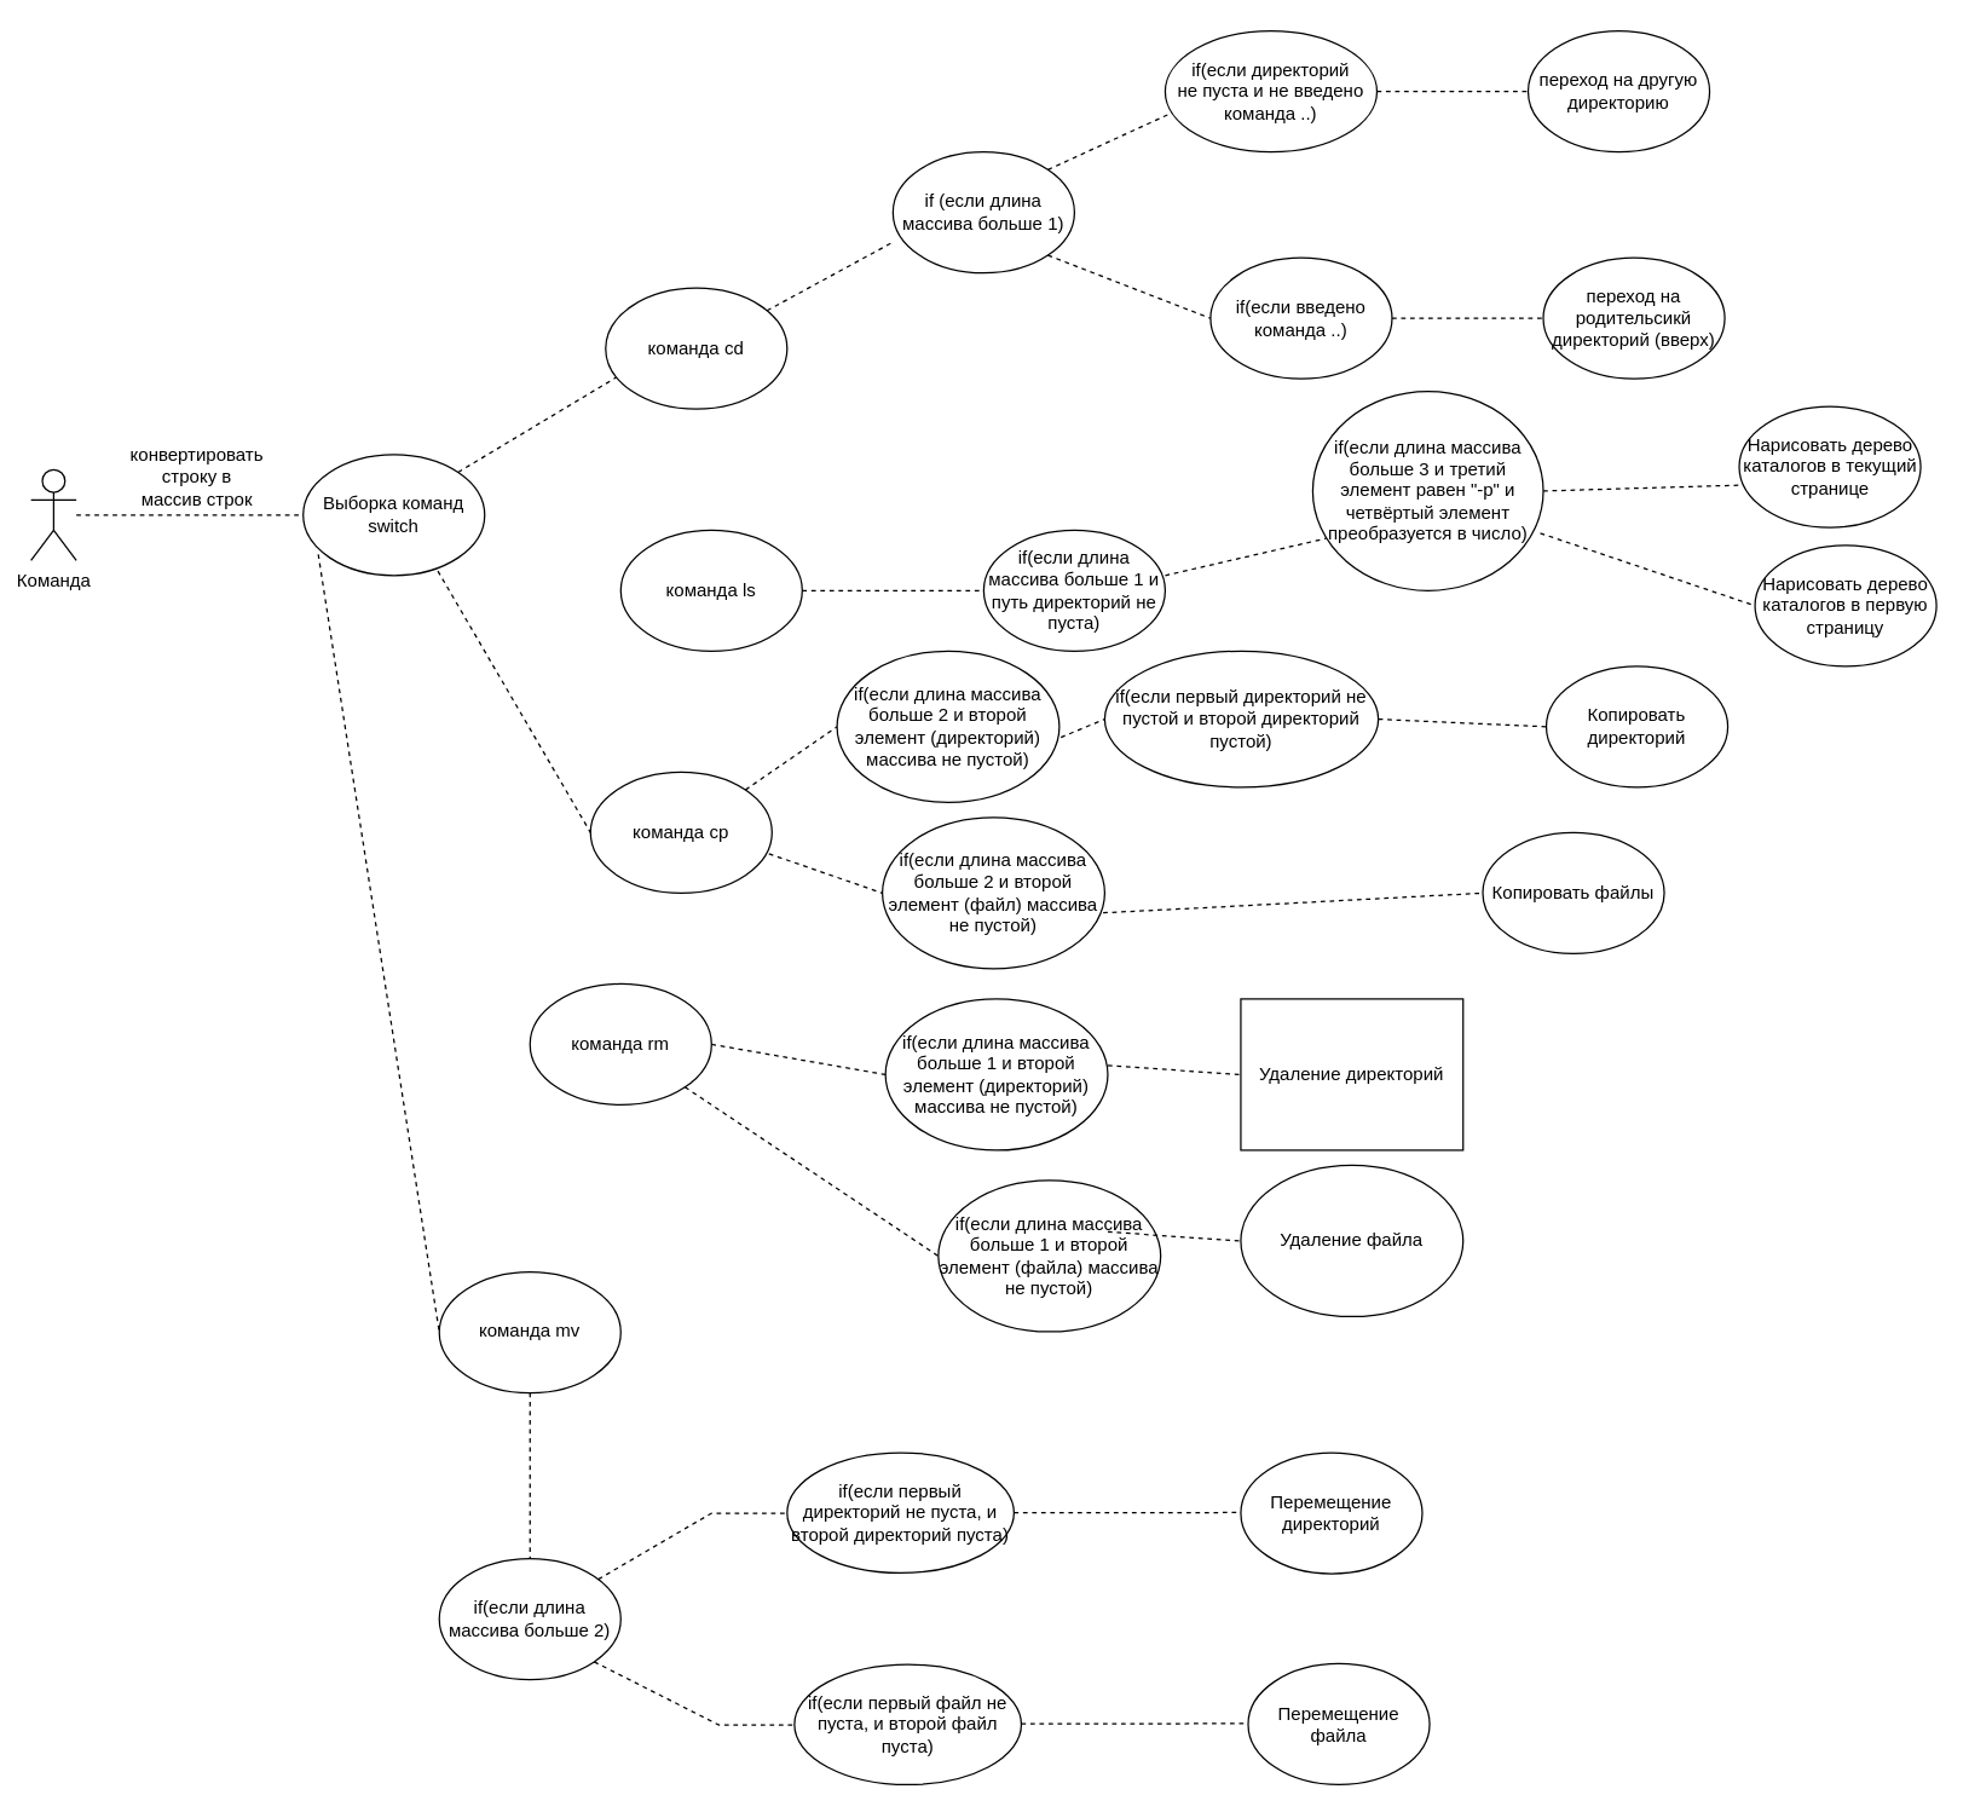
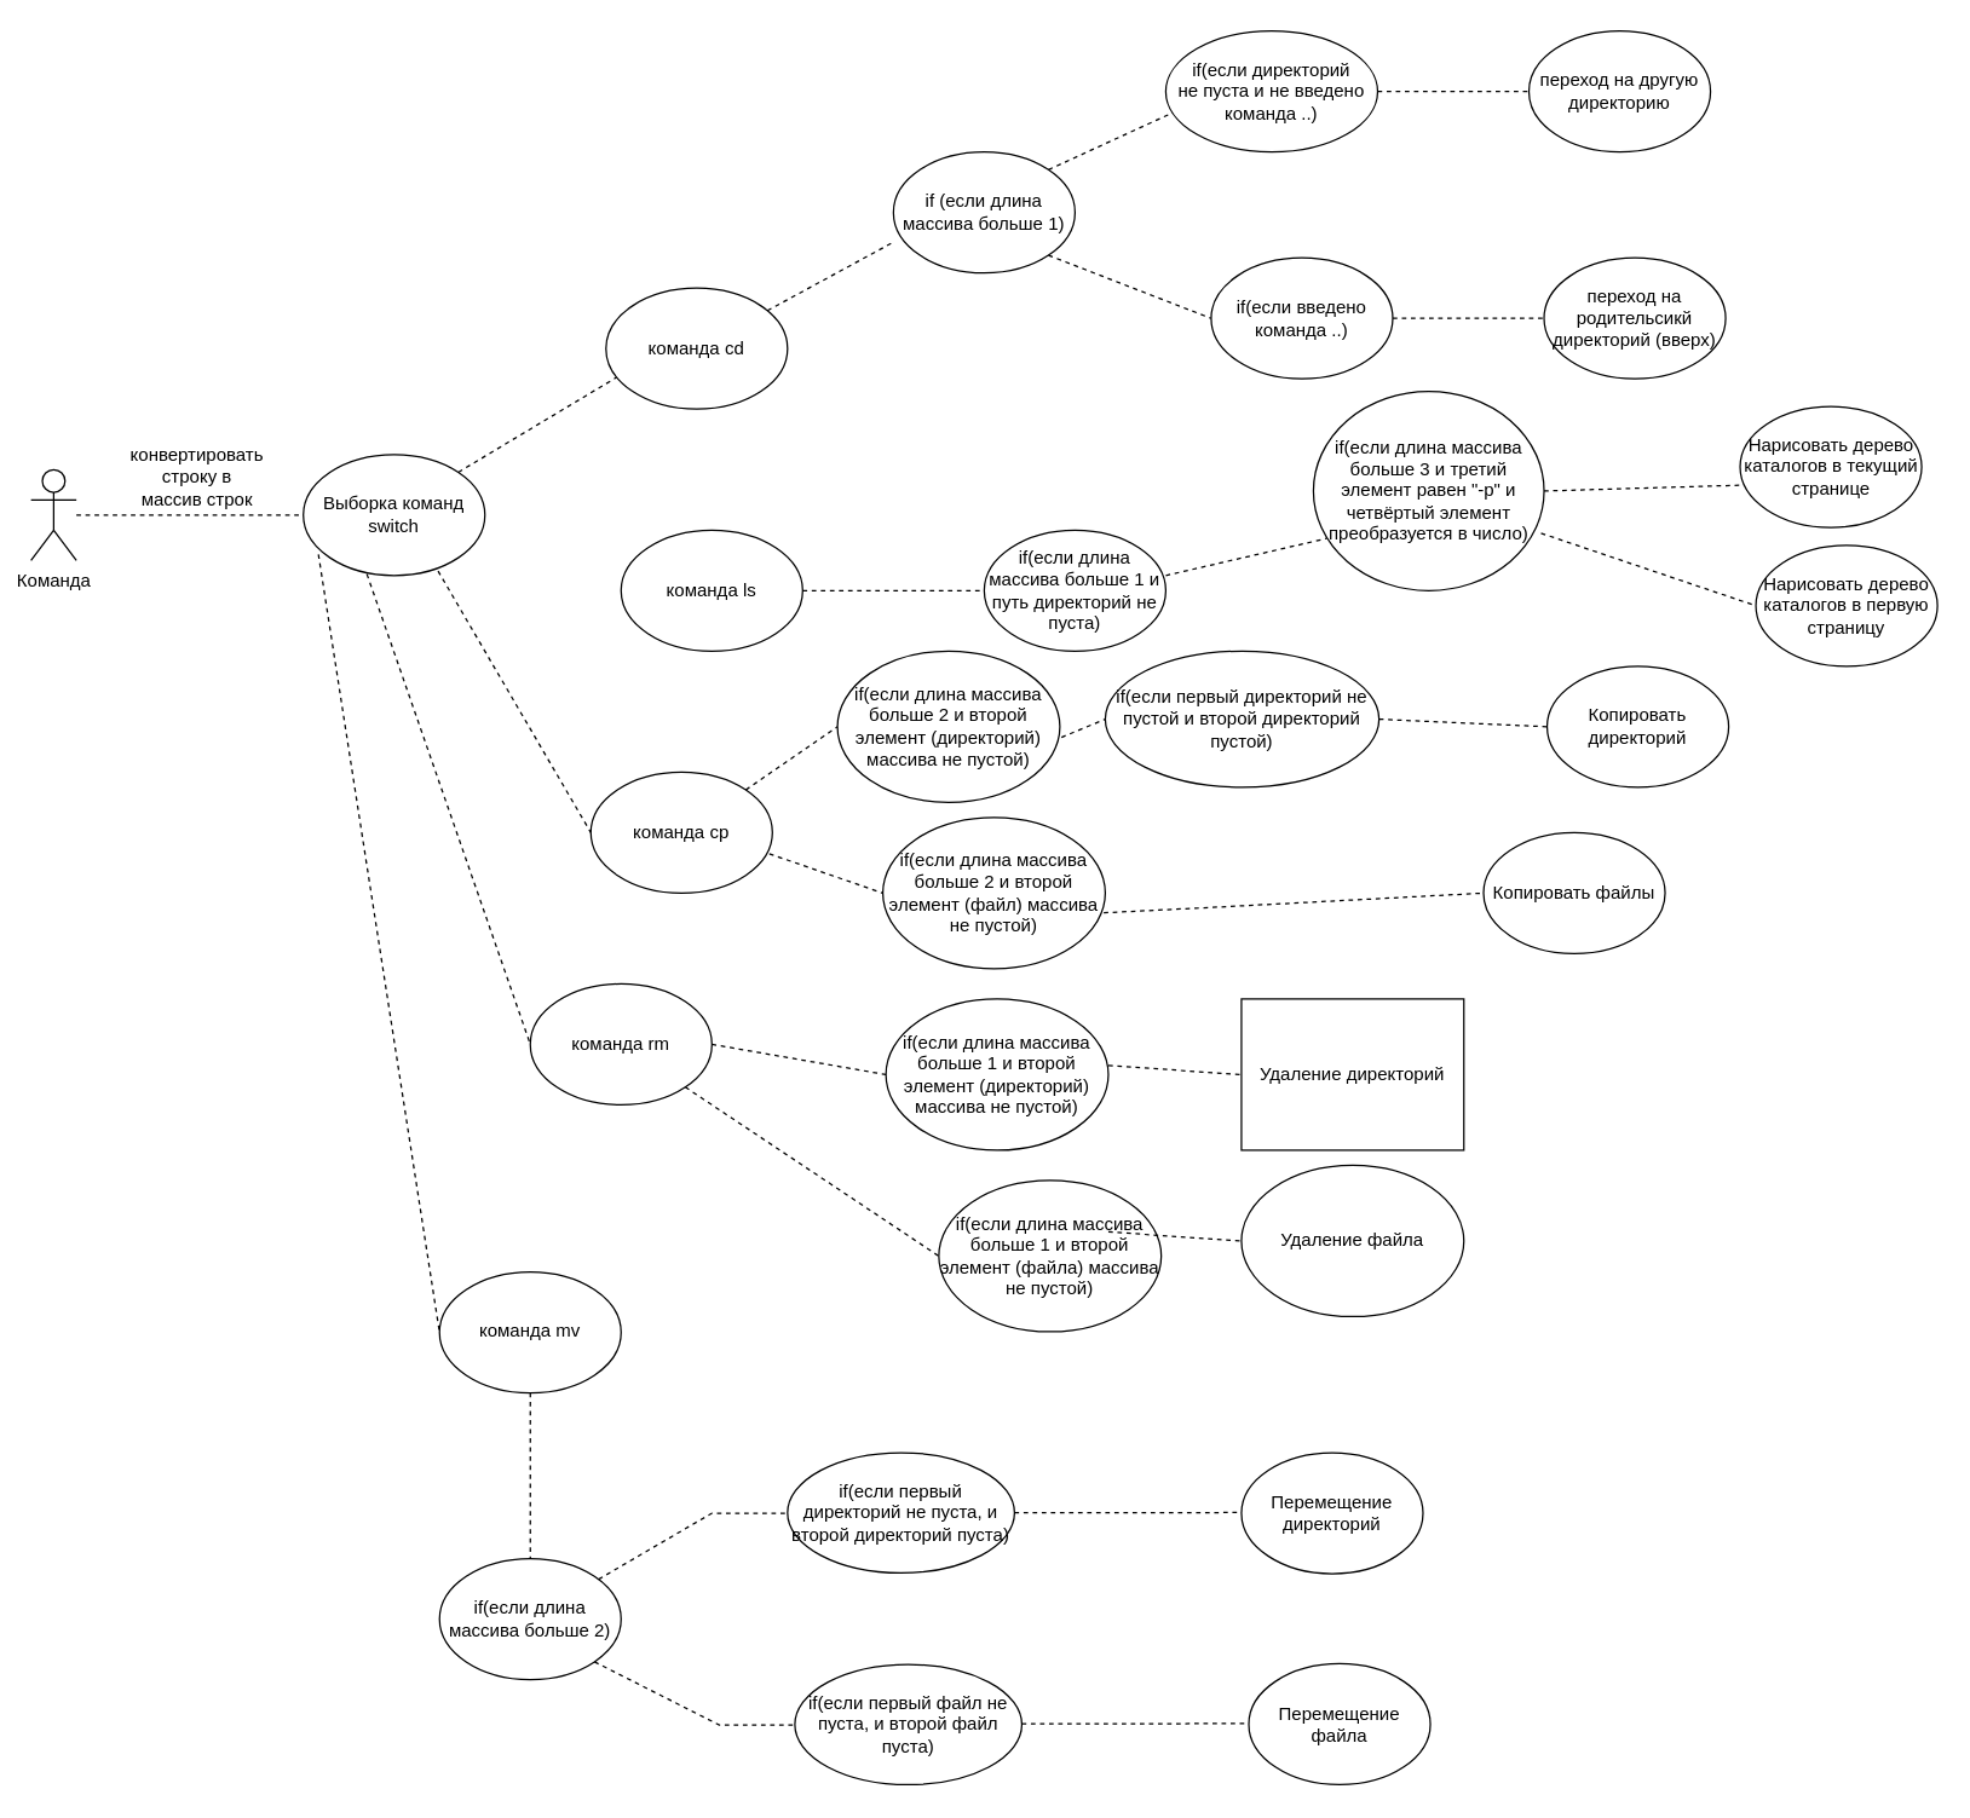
+ <mxCell id="39" value="" style="endArrow=none;dashed=1;html=1;rounded=0;entryX=0;entryY=0.5;entryDx=0;entryDy=0;exitX=0.35;exitY=0.988;exitDx=0;exitDy=0;exitPerimeter=0;" edge="1" parent="1" target="40" source="4"><mxGeometry width="50" height="50" relative="1" as="geometry"><mxPoint x="270" y="500" as="sourcePoint" /><mxPoint x="529.75" y="582.96" as="targetPoint" /></mxGeometry></mxCell>
